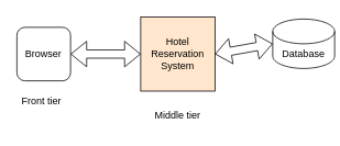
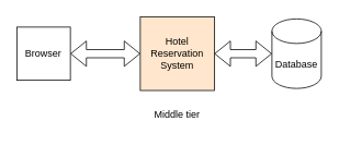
- <mxCell id="4" value="Database" style="shape=cylinder3;whiteSpace=wrap;html=1;boundedLbl=1;backgroundOutline=1;size=15;" vertex="1" parent="1"><mxGeometry x="330" y="22.5" width="75" height="60" as="geometry" /></mxCell>
+ <mxCell id="4" value="Database" style="shape=cylinder3;whiteSpace=wrap;html=1;boundedLbl=1;backgroundOutline=1;size=15;" vertex="1" parent="1"><mxGeometry x="330" y="22.5" width="60" height="85" as="geometry" /></mxCell>
- <mxCell id="2" value="Browser" style="whiteSpace=wrap;html=1;aspect=fixed;rounded=1;" vertex="1" parent="1"><mxGeometry x="20" y="32.5" width="65" height="65" as="geometry" /></mxCell>
+ <mxCell id="2" value="Browser" style="whiteSpace=wrap;html=1;aspect=fixed;" vertex="1" parent="1"><mxGeometry x="20" y="32.5" width="65" height="65" as="geometry" /></mxCell>
- <mxCell id="7" value="Front tier" style="text;html=1;align=center;verticalAlign=middle;whiteSpace=wrap;rounded=0;" vertex="1" parent="1"><mxGeometry x="20" y="107.5" width="60" height="30" as="geometry" /></mxCell>
